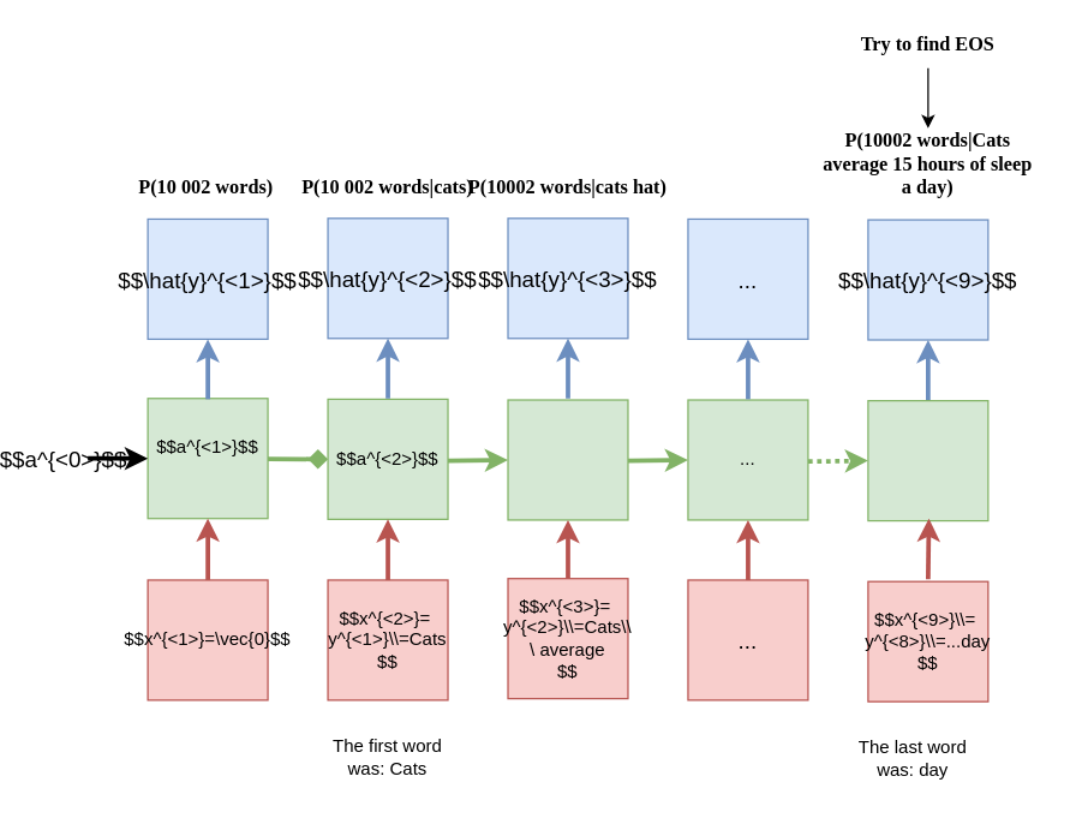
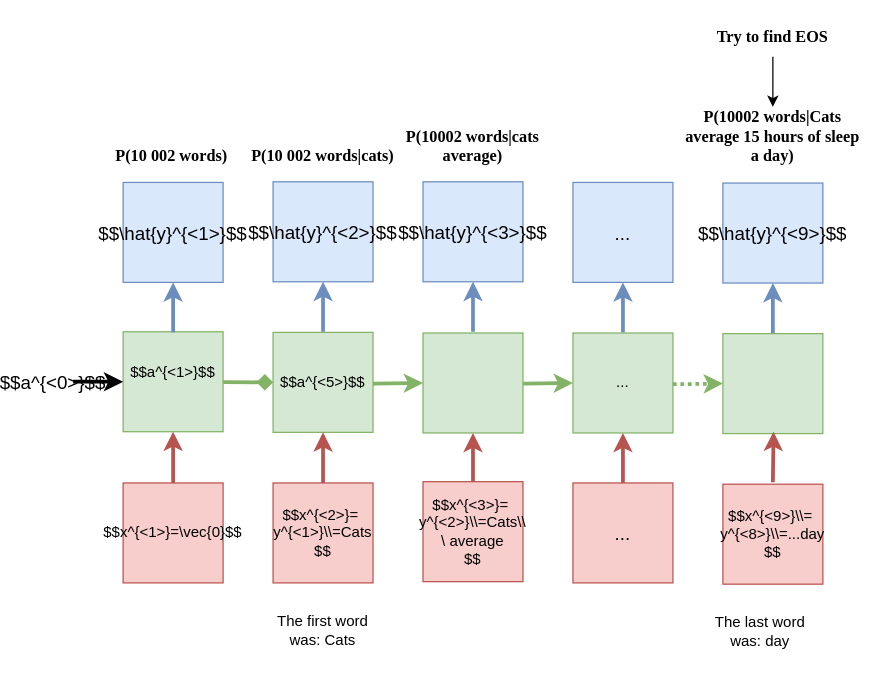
- <mxCell id="34" value="&lt;div style=&quot;font-size: 13px&quot;&gt;&lt;div style=&quot;font-size: 13px&quot;&gt;P(10002 words|cats hat)&lt;/div&gt;&lt;/div&gt;" style="text;html=1;strokeColor=none;fillColor=none;align=center;verticalAlign=bottom;whiteSpace=wrap;rounded=0;fontFamily=Lucida Console;fontSize=13;fontStyle=1" vertex="1" parent="1"><mxGeometry x="298.5" y="55" width="154" height="80" as="geometry" /></mxCell>
+ <mxCell id="34" value="&lt;div style=&quot;font-size: 13px&quot;&gt;&lt;div style=&quot;font-size: 13px&quot;&gt;P(10002 words|cats average)&lt;/div&gt;&lt;/div&gt;" style="text;html=1;strokeColor=none;fillColor=none;align=center;verticalAlign=bottom;whiteSpace=wrap;rounded=0;fontFamily=Lucida Console;fontSize=13;fontStyle=1" vertex="1" parent="1"><mxGeometry x="298.5" y="55" width="154" height="80" as="geometry" /></mxCell>
- <mxCell id="6" value="&lt;span&gt;$$a^{&amp;lt;2&amp;gt;}$$&lt;/span&gt;&lt;br&gt;" style="whiteSpace=wrap;html=1;aspect=fixed;fillColor=#d5e8d4;strokeColor=#82b366;" parent="1" vertex="1"><mxGeometry x="216" y="265.5" width="80" height="80" as="geometry" /></mxCell>
+ <mxCell id="6" value="&lt;span&gt;$$a^{&amp;lt;5&amp;gt;}$$&lt;/span&gt;&lt;br&gt;" style="whiteSpace=wrap;html=1;aspect=fixed;fillColor=#d5e8d4;strokeColor=#82b366;" parent="1" vertex="1"><mxGeometry x="216" y="265.5" width="80" height="80" as="geometry" /></mxCell>
